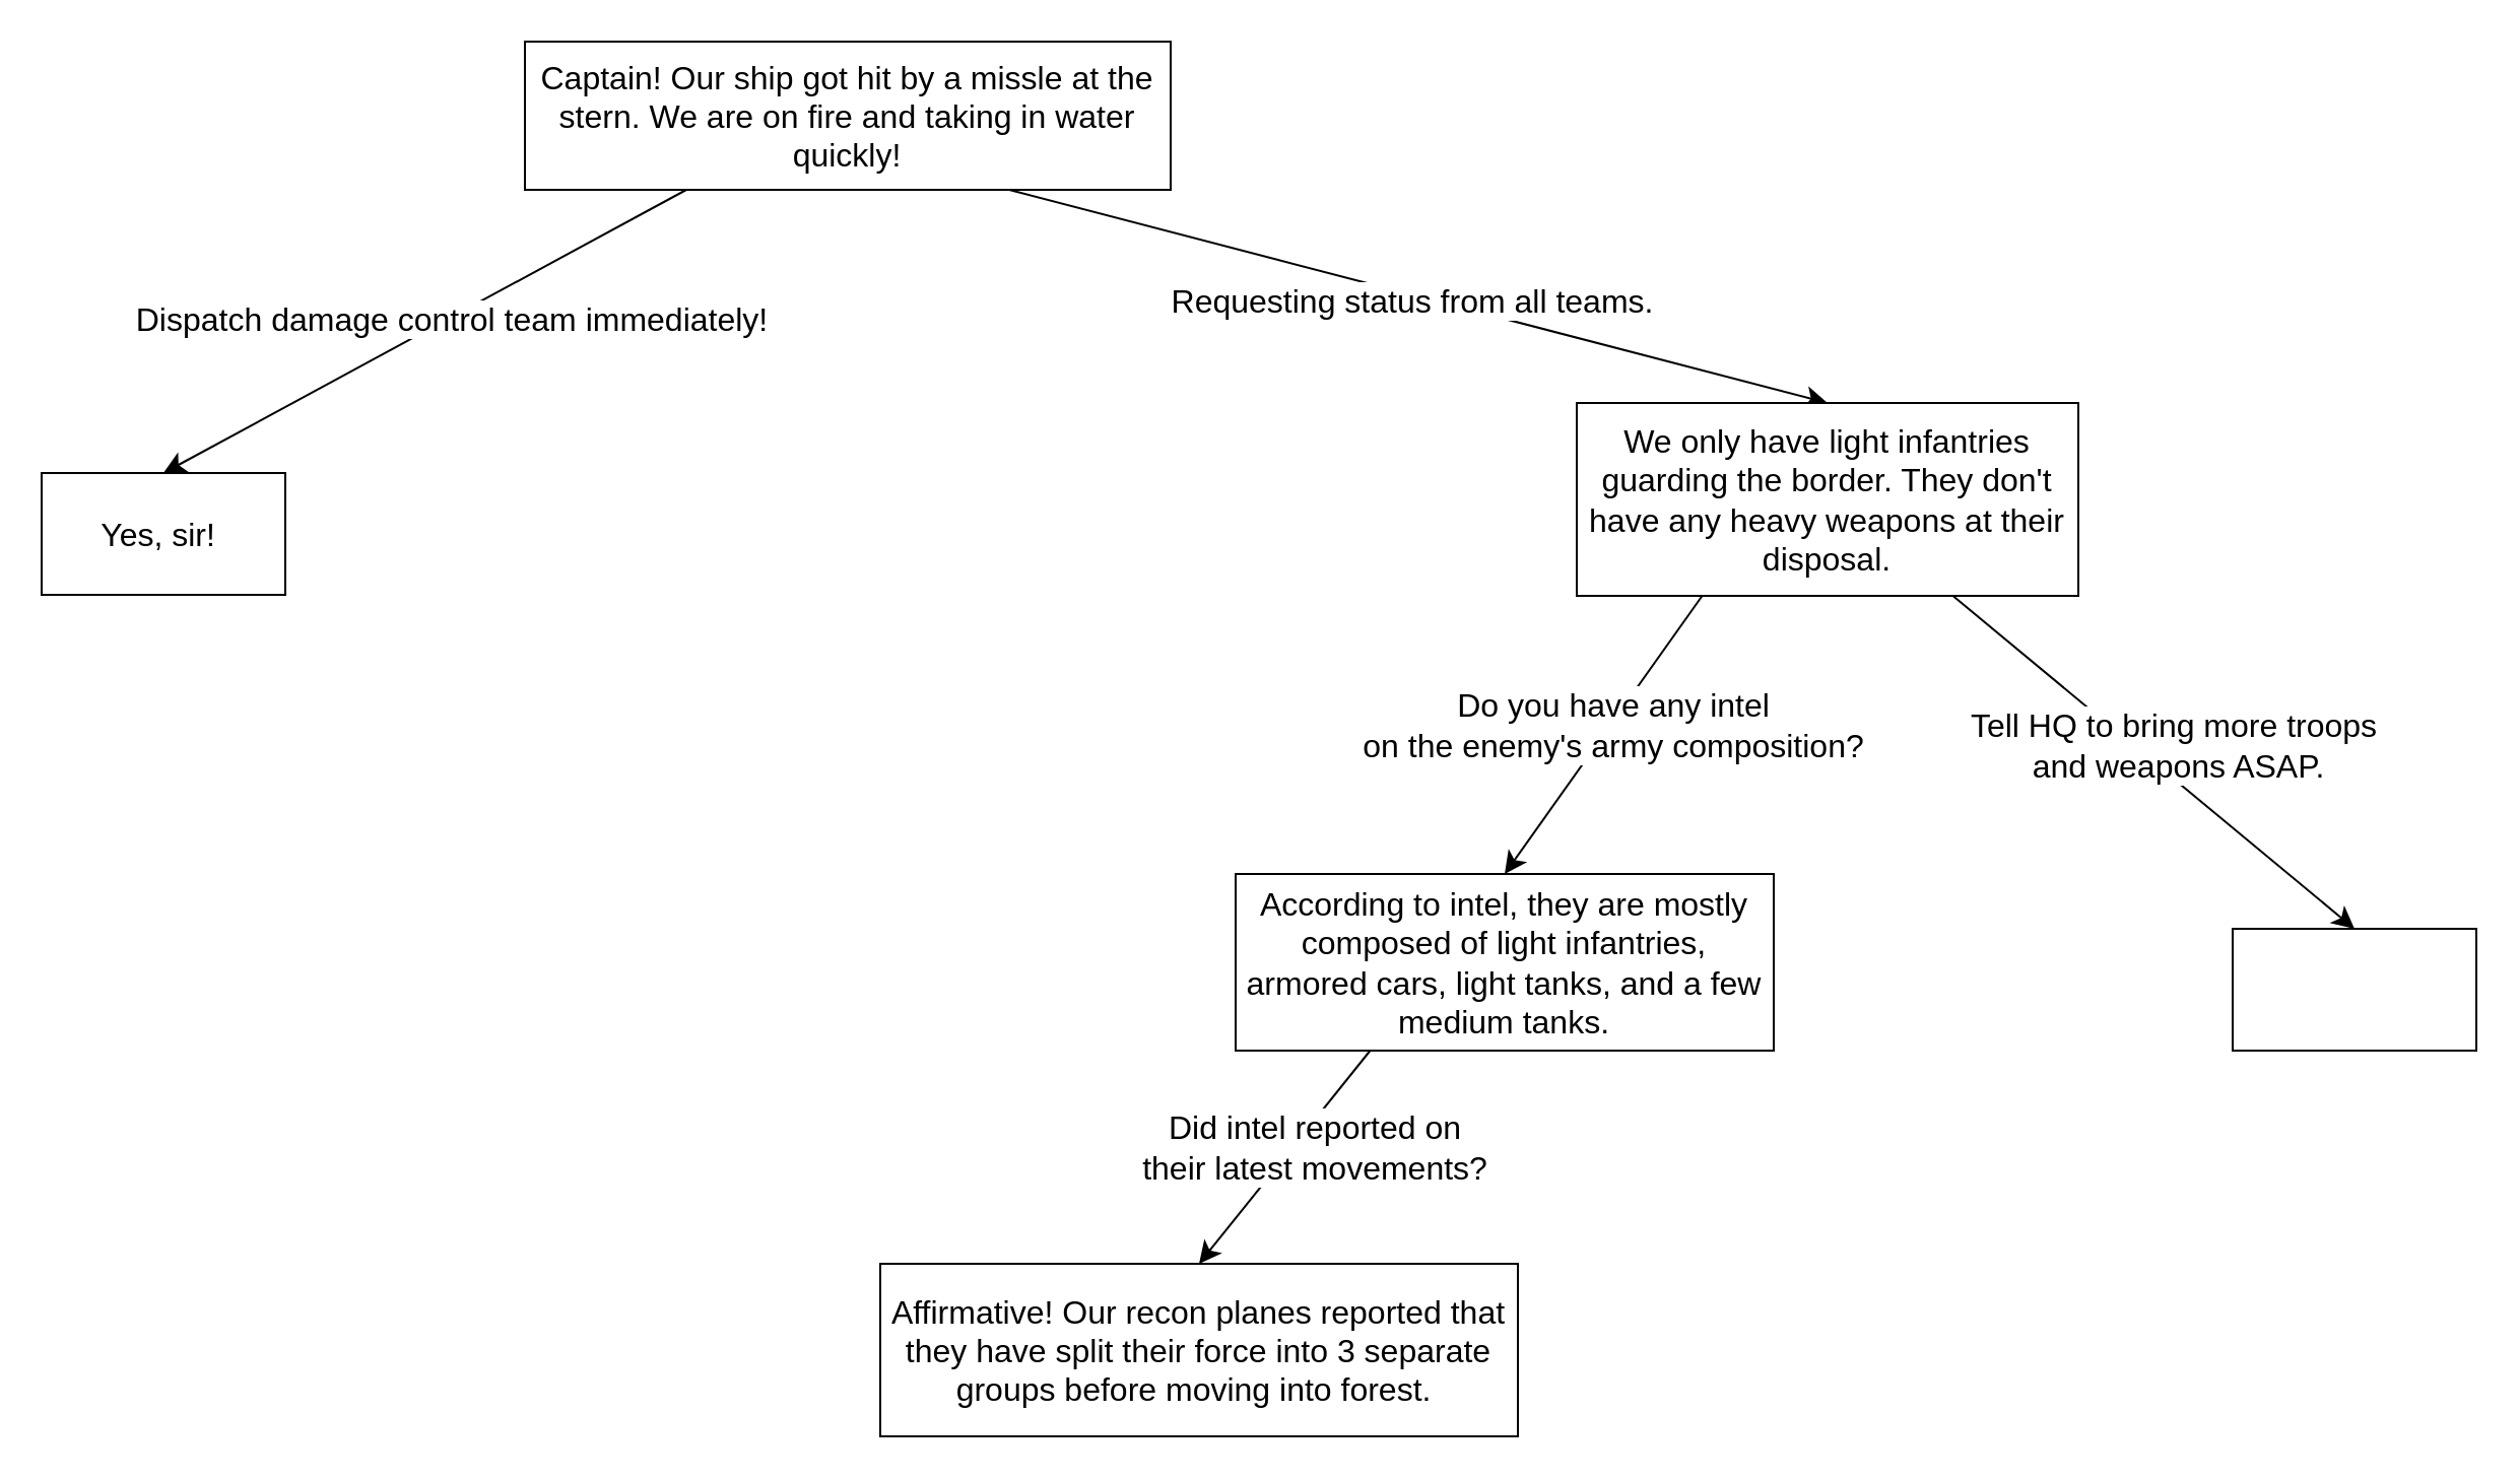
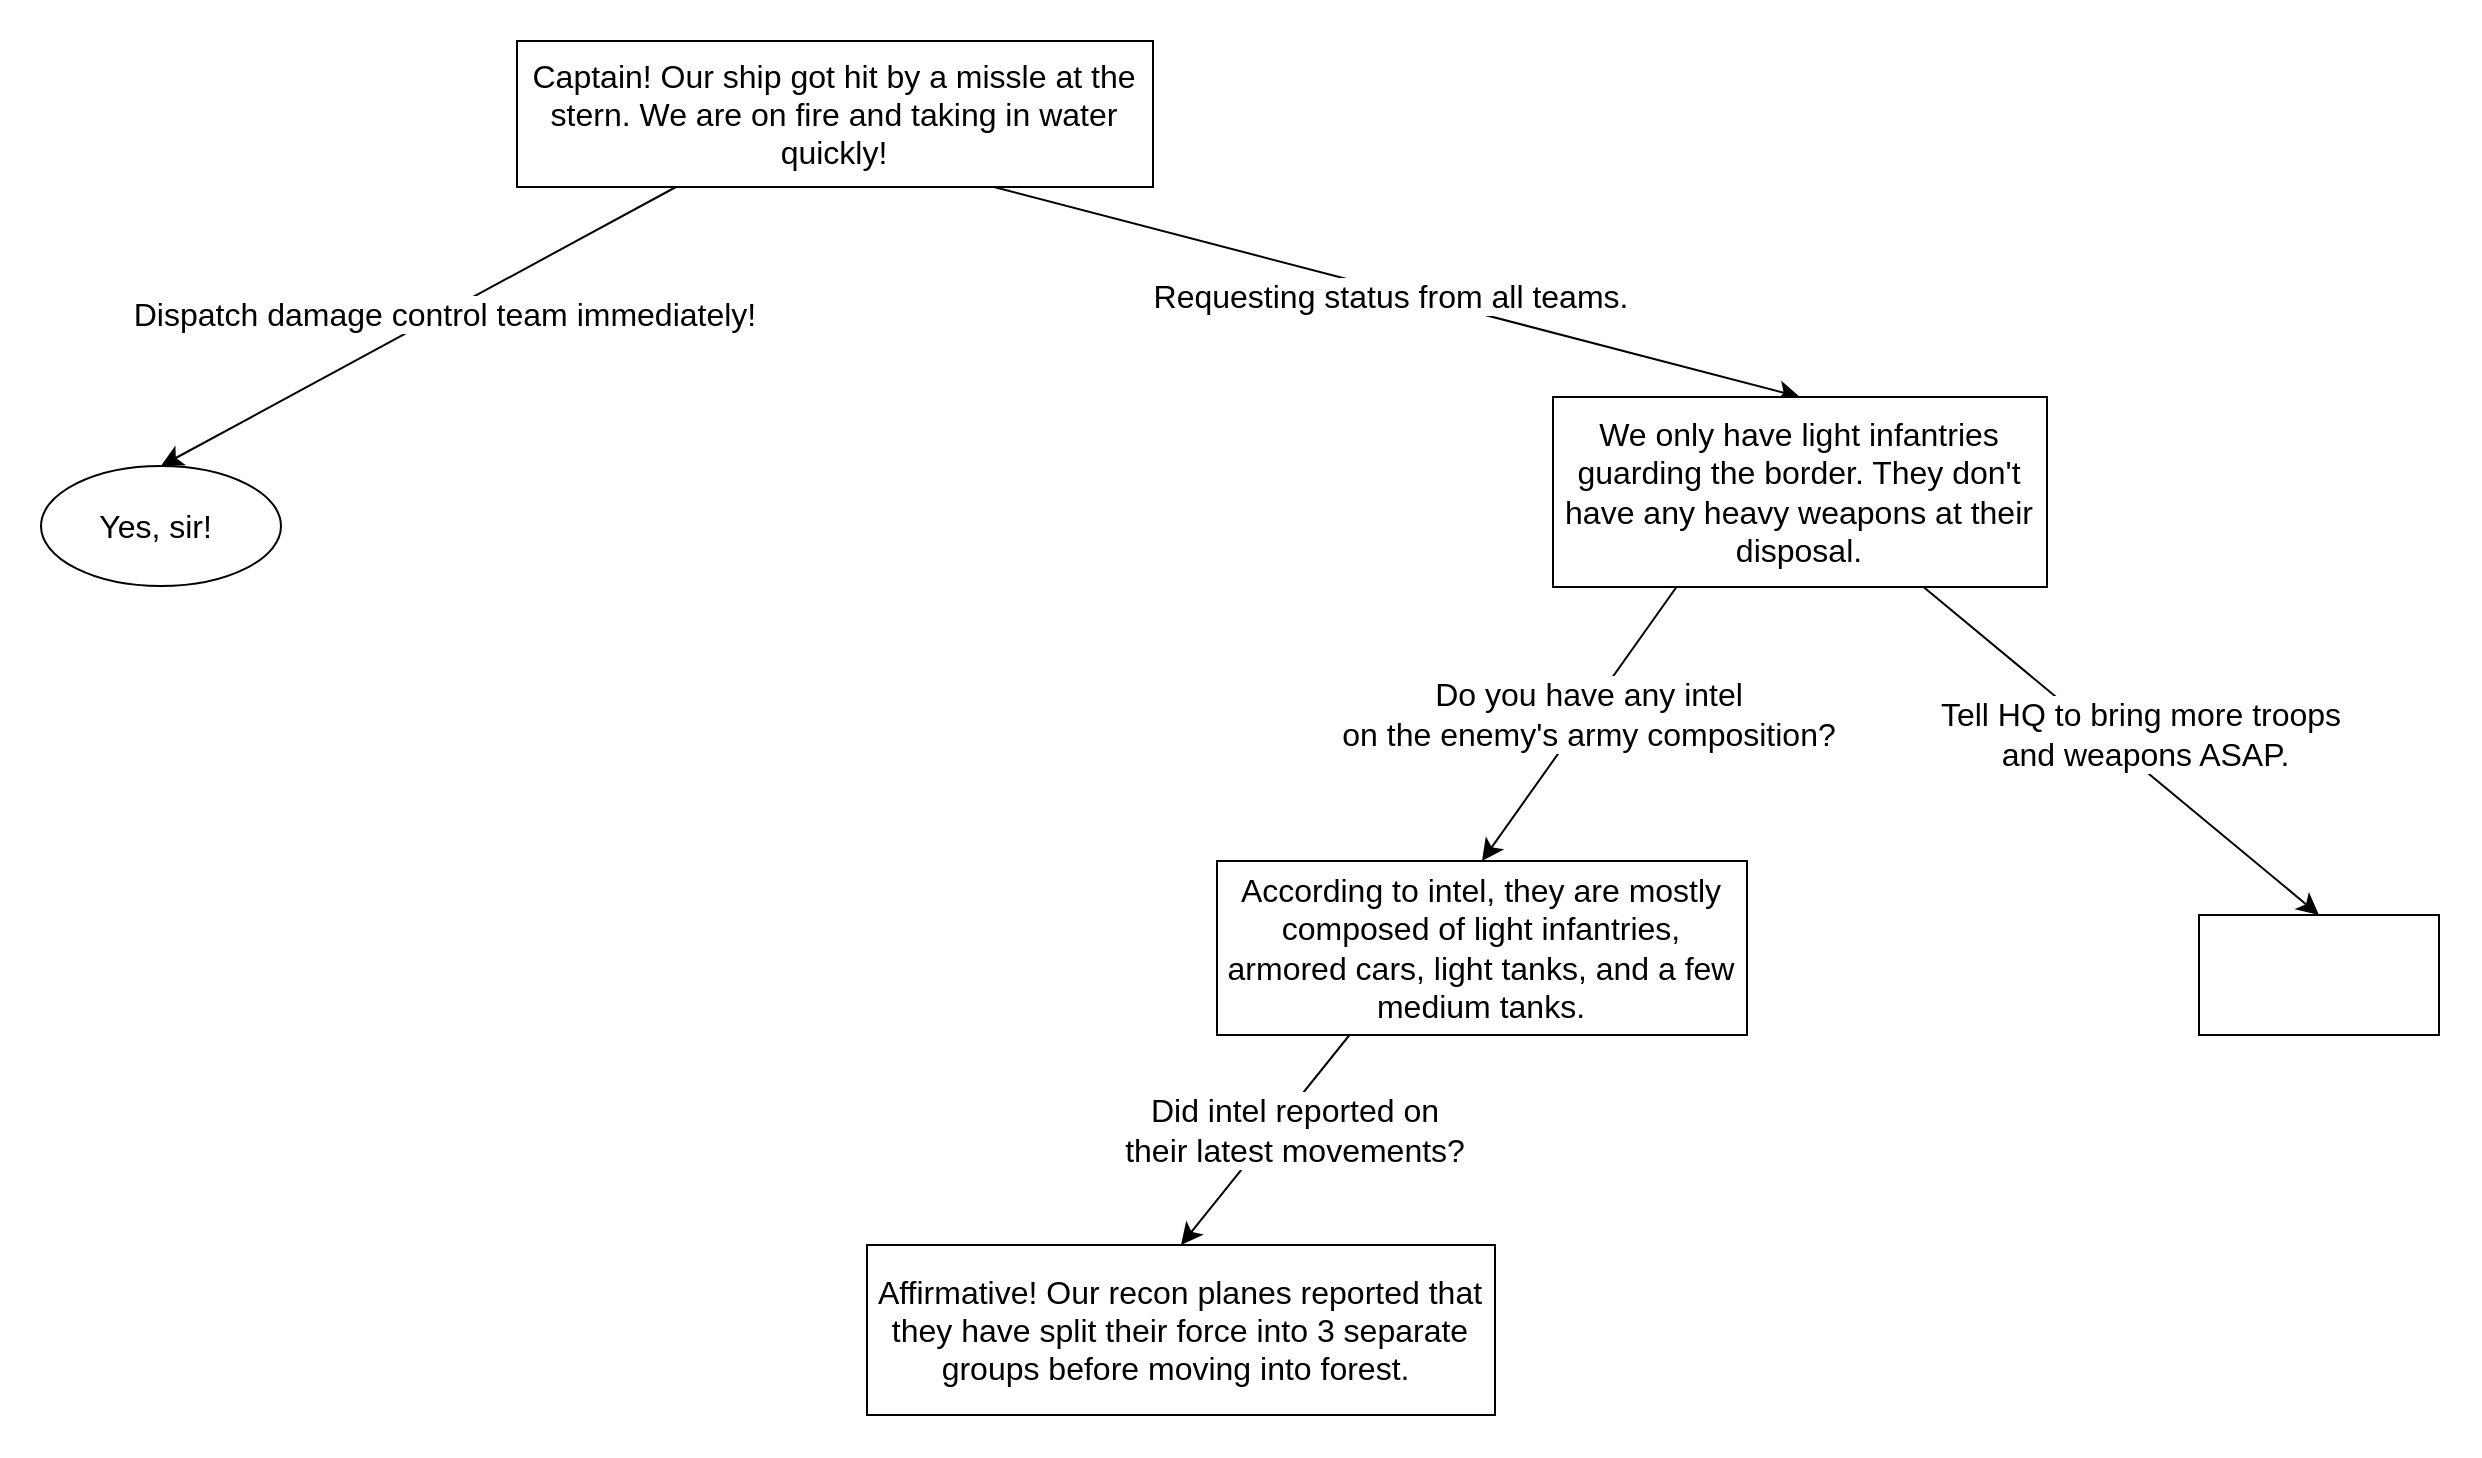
- <mxCell id="3" value="Yes, sir!&amp;nbsp;" style="rounded=0;whiteSpace=wrap;html=1;fontSize=16;" parent="1" vertex="1"><mxGeometry x="20" y="232.5" width="120" height="60" as="geometry" /></mxCell>
+ <mxCell id="3" value="Yes, sir!&amp;nbsp;" style="ellipse;whiteSpace=wrap;html=1;fontSize=16;" parent="1" vertex="1"><mxGeometry x="20" y="232.5" width="120" height="60" as="geometry" /></mxCell>
